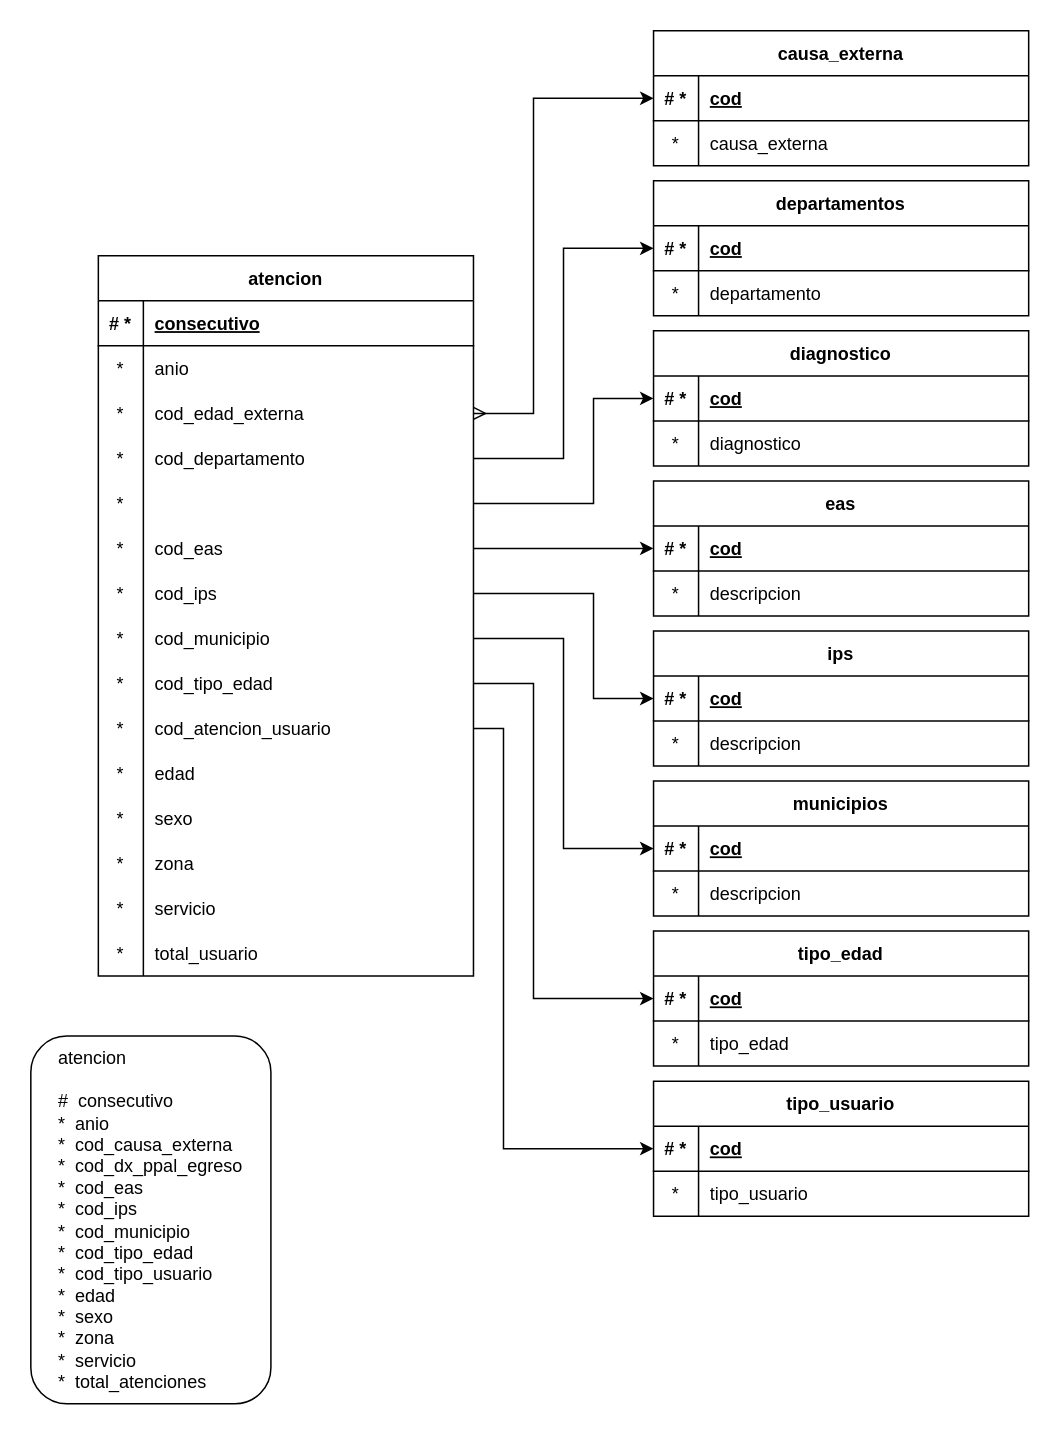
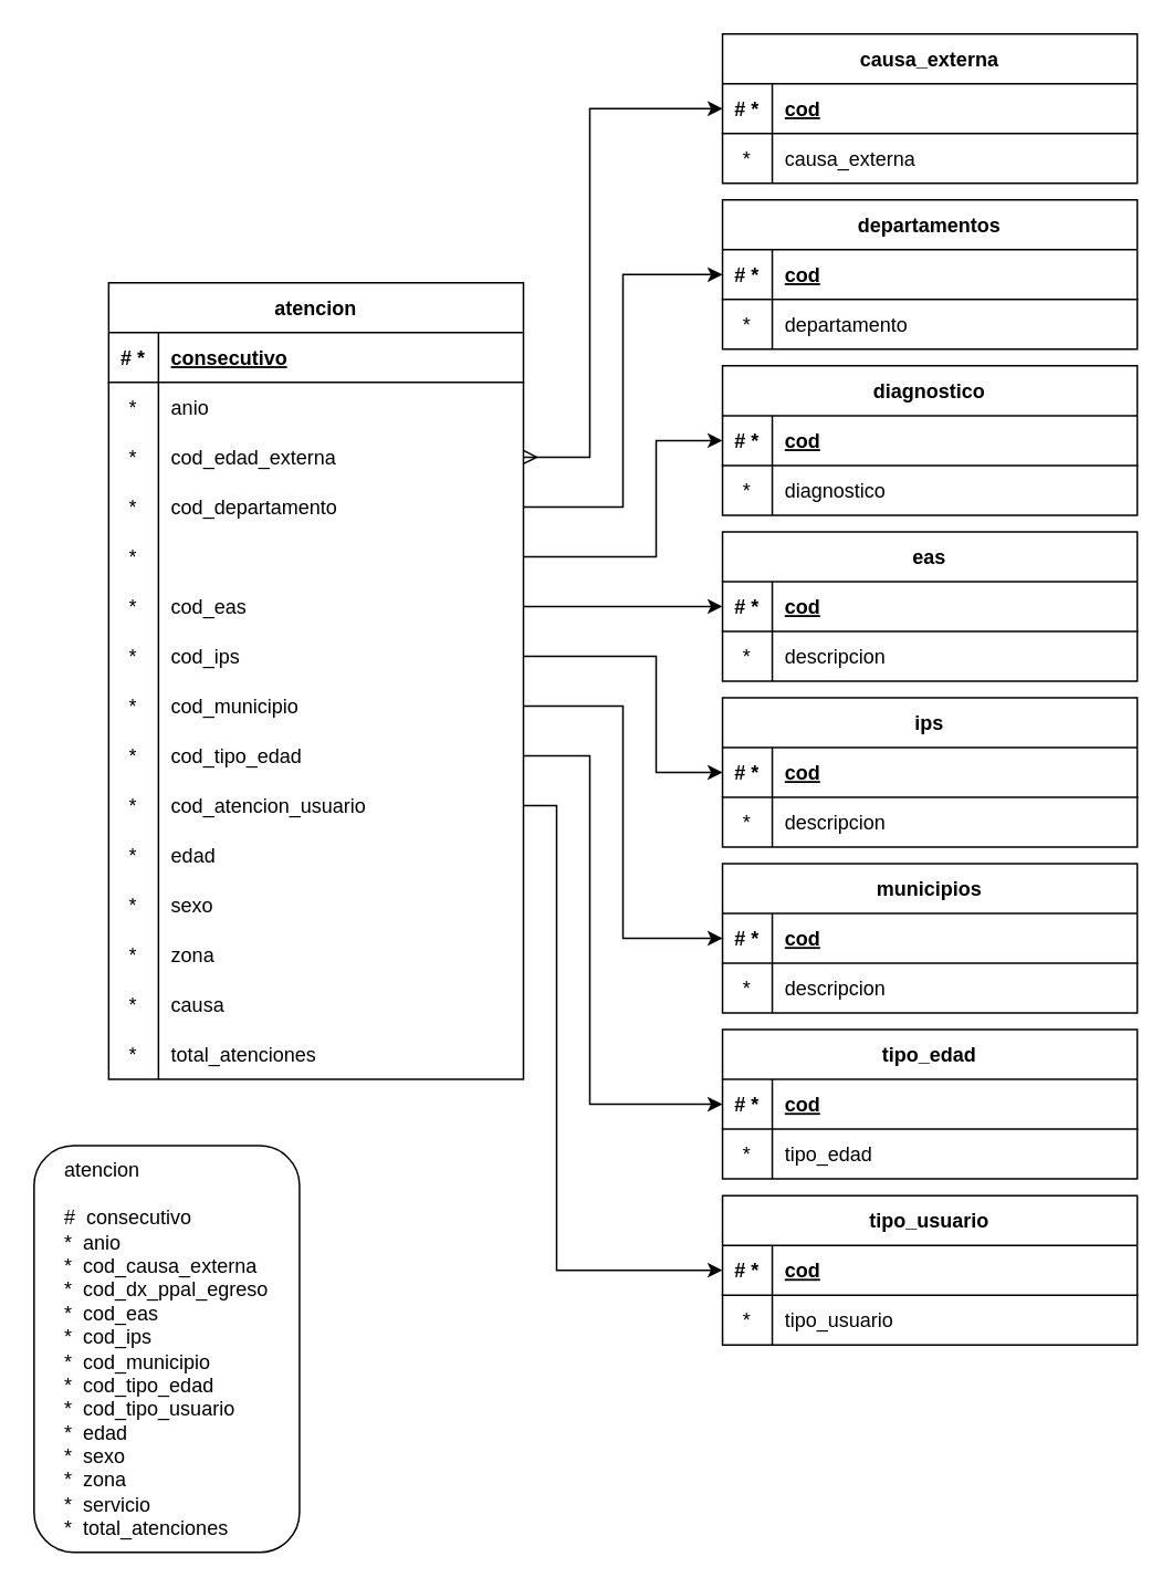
- <mxCell id="50" value="servicio" style="shape=partialRectangle;overflow=hidden;connectable=0;fillColor=none;top=0;left=0;bottom=0;right=0;align=left;spacingLeft=6;" vertex="1" parent="48"><mxGeometry x="30" width="220" height="30" as="geometry" /></mxCell>
+ <mxCell id="50" value="causa" style="shape=partialRectangle;overflow=hidden;connectable=0;fillColor=none;top=0;left=0;bottom=0;right=0;align=left;spacingLeft=6;" vertex="1" parent="48"><mxGeometry x="30" width="220" height="30" as="geometry" /></mxCell>
- <mxCell id="53" value="total_usuario" style="shape=partialRectangle;overflow=hidden;connectable=0;fillColor=none;top=0;left=0;bottom=0;right=0;align=left;spacingLeft=6;" vertex="1" parent="51"><mxGeometry x="30" width="220" height="30" as="geometry" /></mxCell>
+ <mxCell id="53" value="total_atenciones" style="shape=partialRectangle;overflow=hidden;connectable=0;fillColor=none;top=0;left=0;bottom=0;right=0;align=left;spacingLeft=6;" vertex="1" parent="51"><mxGeometry x="30" width="220" height="30" as="geometry" /></mxCell>
